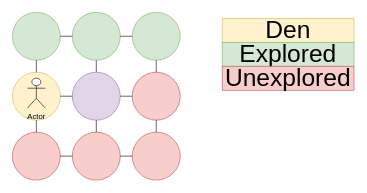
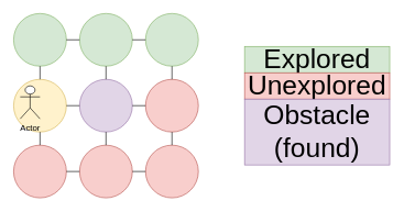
- <mxCell id="24" value="Den" style="text;html=1;fillColor=#fff2cc;align=center;verticalAlign=middle;whiteSpace=wrap;rounded=0;shadow=0;fontSize=41;strokeColor=#d6b656;" vertex="1" parent="1"><mxGeometry x="370" y="30" width="220" height="40" as="geometry" /></mxCell>
- <mxCell id="23" value="Actor" style="shape=umlActor;verticalLabelPosition=bottom;verticalAlign=top;html=1;outlineConnect=0;shadow=0;fontSize=13;" vertex="1" parent="1"><mxGeometry x="45" y="130" width="30" height="50" as="geometry" /></mxCell>
+ <mxCell id="23" value="Actor" style="shape=umlActor;verticalLabelPosition=bottom;verticalAlign=top;html=1;outlineConnect=0;shadow=0;fontSize=13;" vertex="1" parent="1"><mxGeometry x="30" y="130" width="30" height="50" as="geometry" /></mxCell>
+ <mxCell id="27" value="Obstacle&lt;br&gt;(found)" style="text;html=1;fillColor=#e1d5e7;align=center;verticalAlign=middle;whiteSpace=wrap;rounded=0;shadow=0;fontSize=41;strokeColor=#9673a6;" vertex="1" parent="1"><mxGeometry x="370" y="150" width="220" height="100" as="geometry" /></mxCell>
